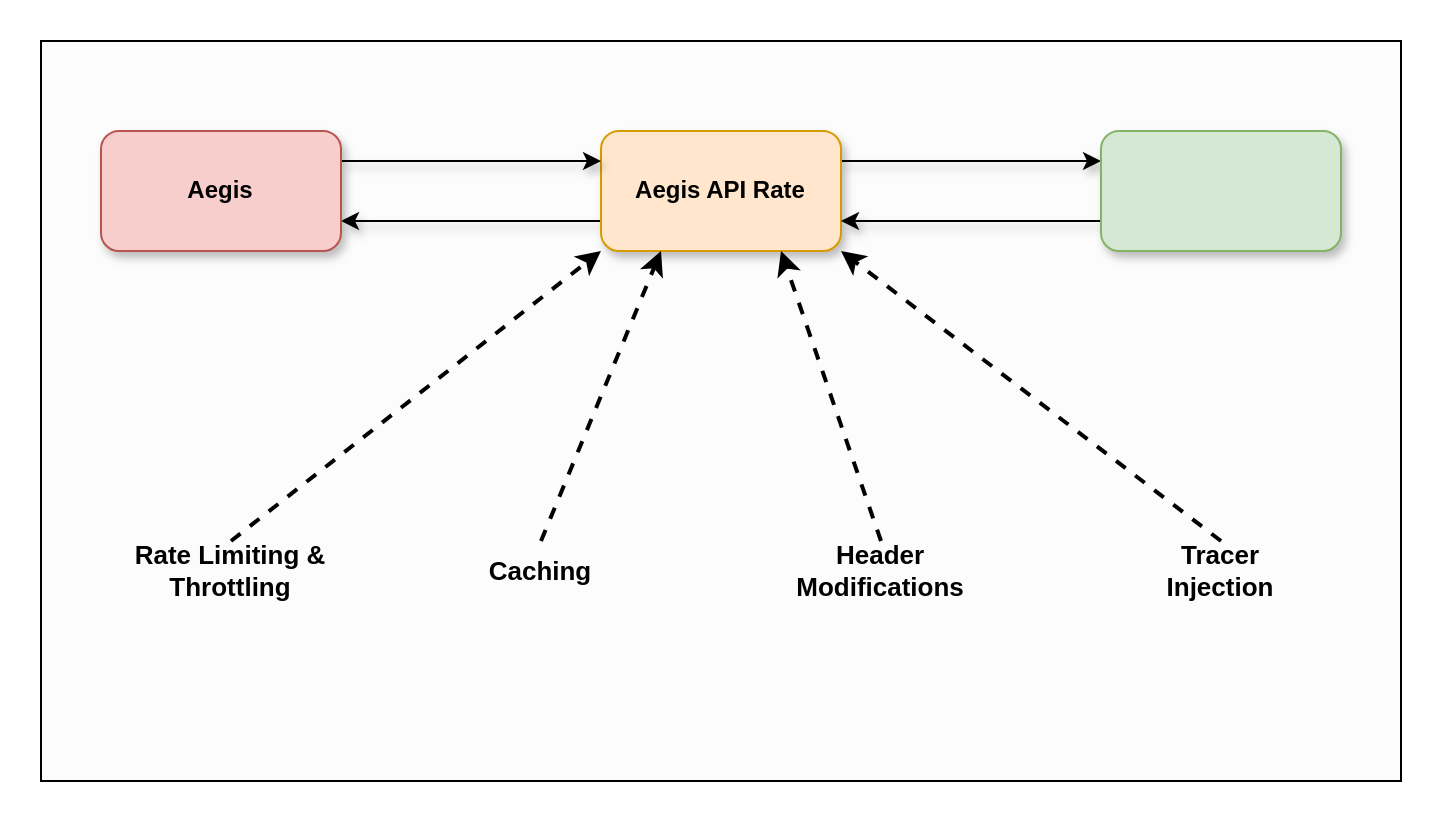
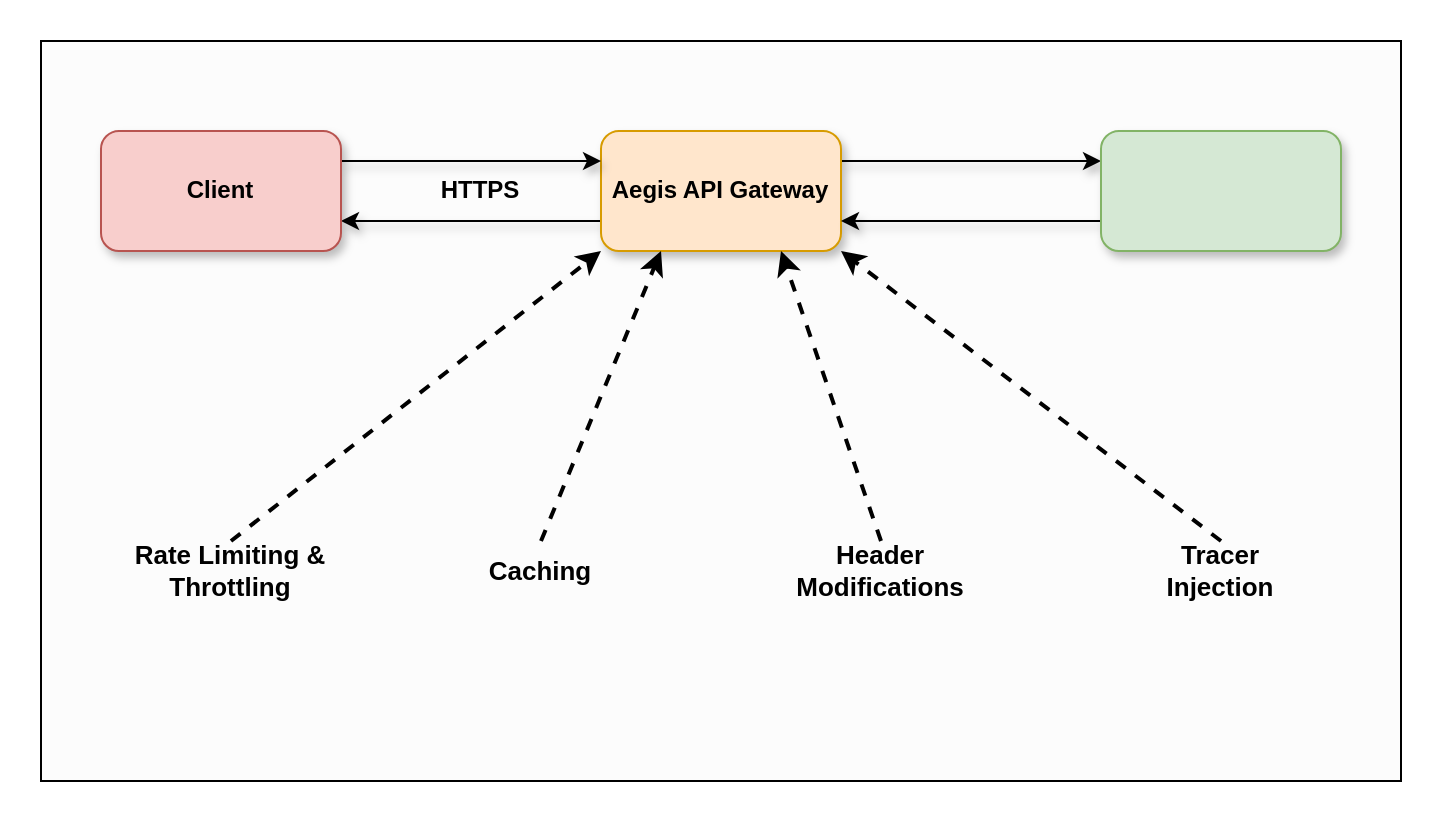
- <mxCell id="11" value="&lt;b&gt;&lt;font&gt;Aegis&lt;/font&gt;&lt;/b&gt;" style="text;html=1;align=center;verticalAlign=middle;whiteSpace=wrap;rounded=0;fillColor=none;strokeColor=none;shadow=1;" vertex="1" parent="1"><mxGeometry x="50" y="80" width="120" height="30" as="geometry" /></mxCell>
+ <mxCell id="11" value="&lt;b&gt;&lt;font&gt;Client&lt;/font&gt;&lt;/b&gt;" style="text;html=1;align=center;verticalAlign=middle;whiteSpace=wrap;rounded=0;fillColor=none;strokeColor=none;shadow=1;" vertex="1" parent="1"><mxGeometry x="50" y="80" width="120" height="30" as="geometry" /></mxCell>
+ <mxCell id="10" value="&lt;b&gt;HTTPS&lt;/b&gt;" style="text;html=1;align=center;verticalAlign=middle;whiteSpace=wrap;rounded=0;shadow=1;" vertex="1" parent="1"><mxGeometry x="210" y="80" width="60" height="30" as="geometry" /></mxCell>
- <mxCell id="12" value="&lt;b&gt;&lt;font&gt;Aegis API Rate&lt;/font&gt;&lt;/b&gt;" style="text;html=1;align=center;verticalAlign=middle;whiteSpace=wrap;rounded=0;shadow=1;" vertex="1" parent="1"><mxGeometry x="300" y="80" width="120" height="30" as="geometry" /></mxCell>
+ <mxCell id="12" value="&lt;b&gt;&lt;font&gt;Aegis API Gateway&lt;/font&gt;&lt;/b&gt;" style="text;html=1;align=center;verticalAlign=middle;whiteSpace=wrap;rounded=0;shadow=1;" vertex="1" parent="1"><mxGeometry x="300" y="80" width="120" height="30" as="geometry" /></mxCell>
